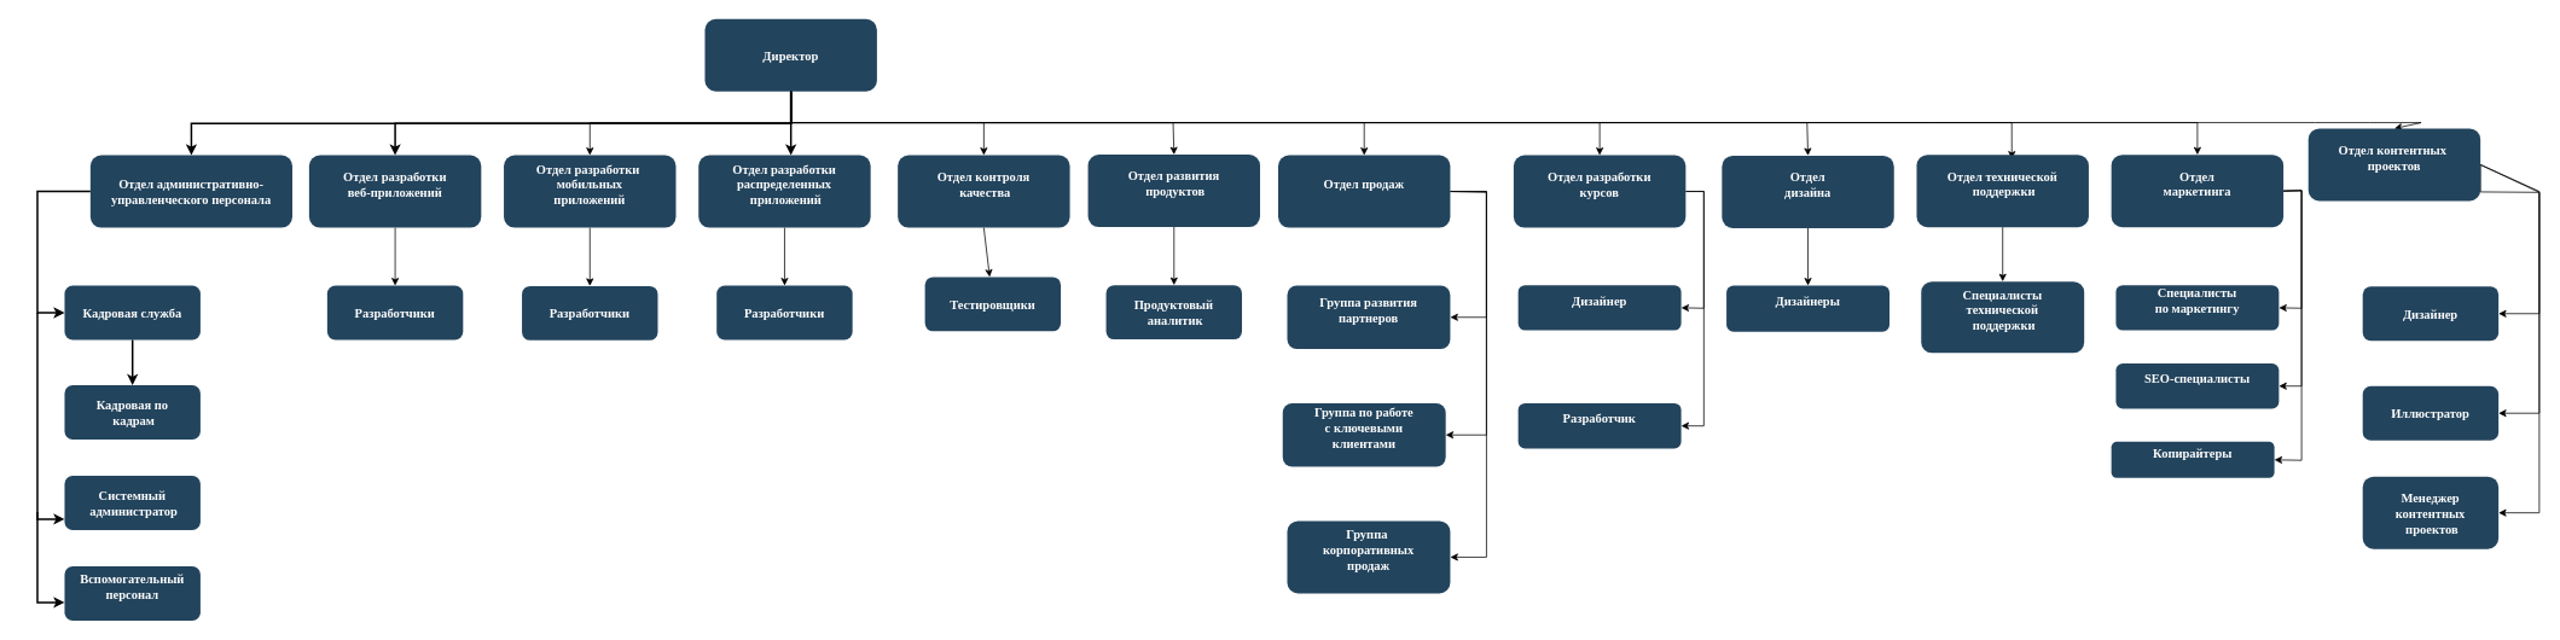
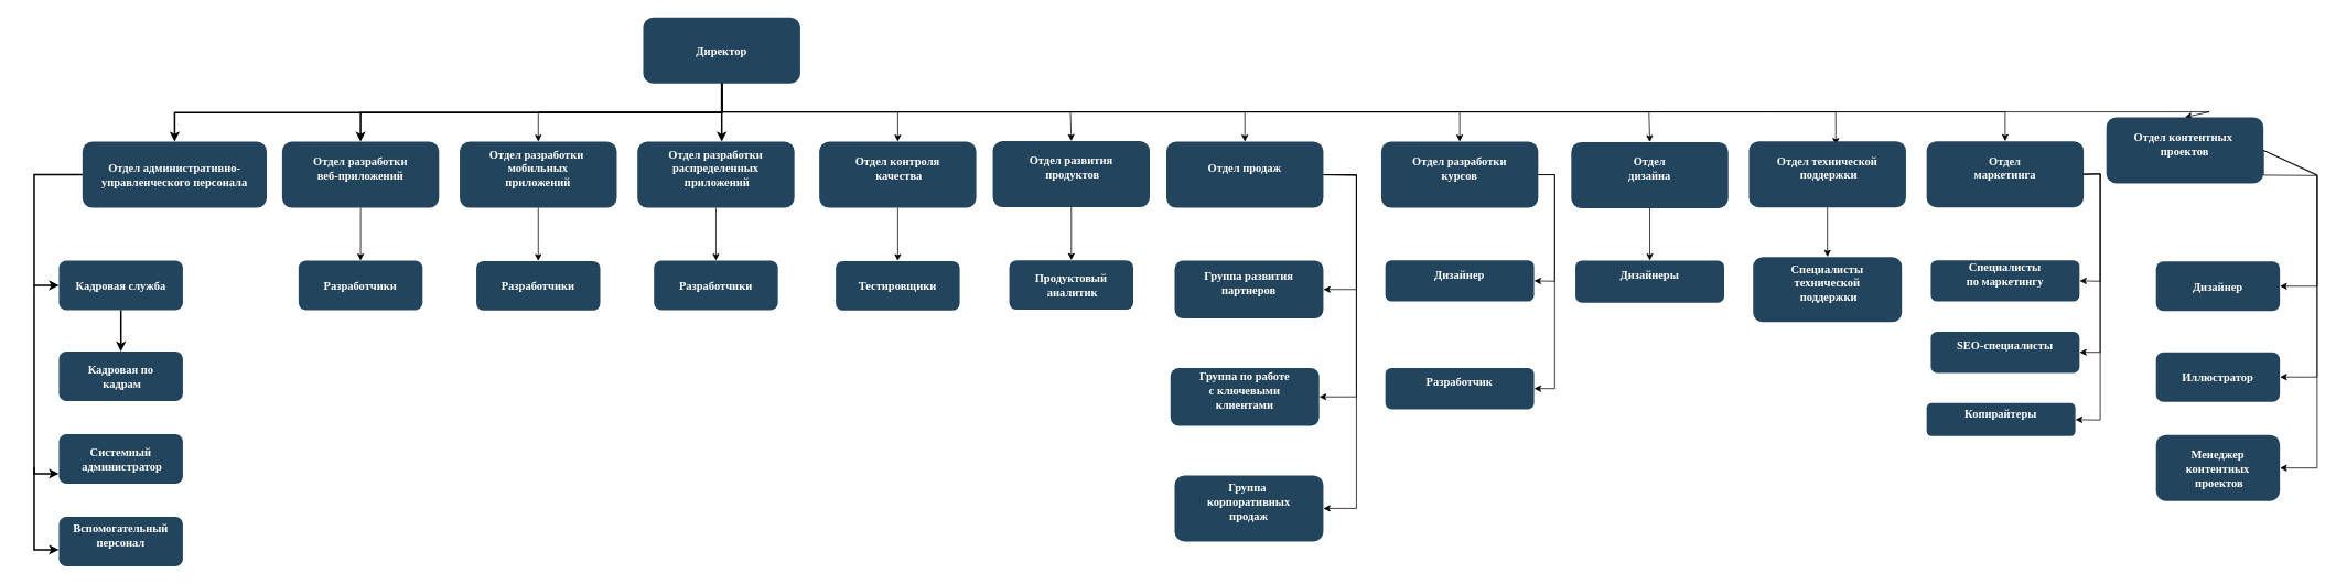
- <mxCell id="39" value="Тестировщики" style="rounded=1;fillColor=#23445D;gradientColor=none;strokeColor=none;fontColor=#FFFFFF;fontStyle=1;fontFamily=Tahoma;fontSize=14" vertex="1" parent="1"><mxGeometry x="1020" y="305.5" width="150" height="60" as="geometry" /></mxCell>
+ <mxCell id="39" value="Тестировщики" style="rounded=1;fillColor=#23445D;gradientColor=none;strokeColor=none;fontColor=#FFFFFF;fontStyle=1;fontFamily=Tahoma;fontSize=14" vertex="1" parent="1"><mxGeometry x="1010" y="315.5" width="150" height="60" as="geometry" /></mxCell>
